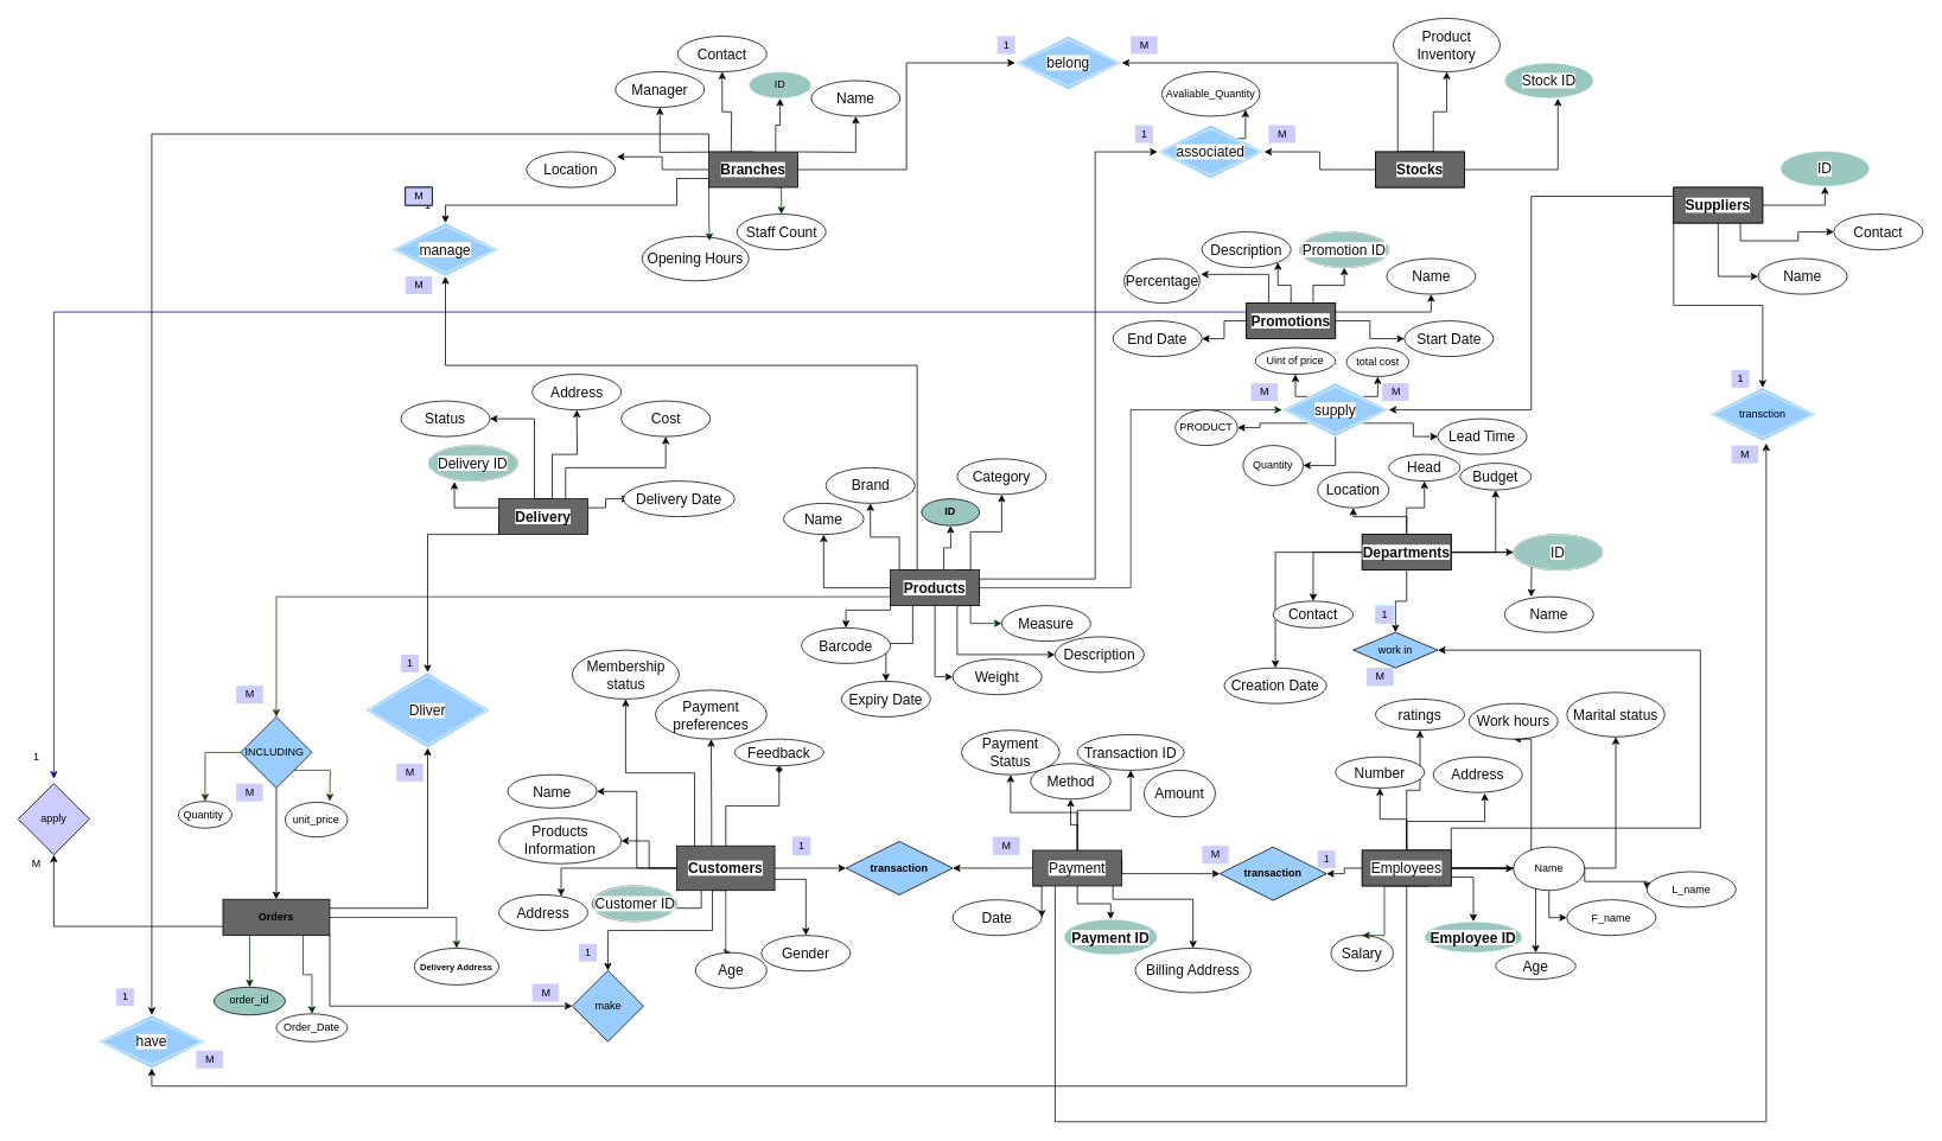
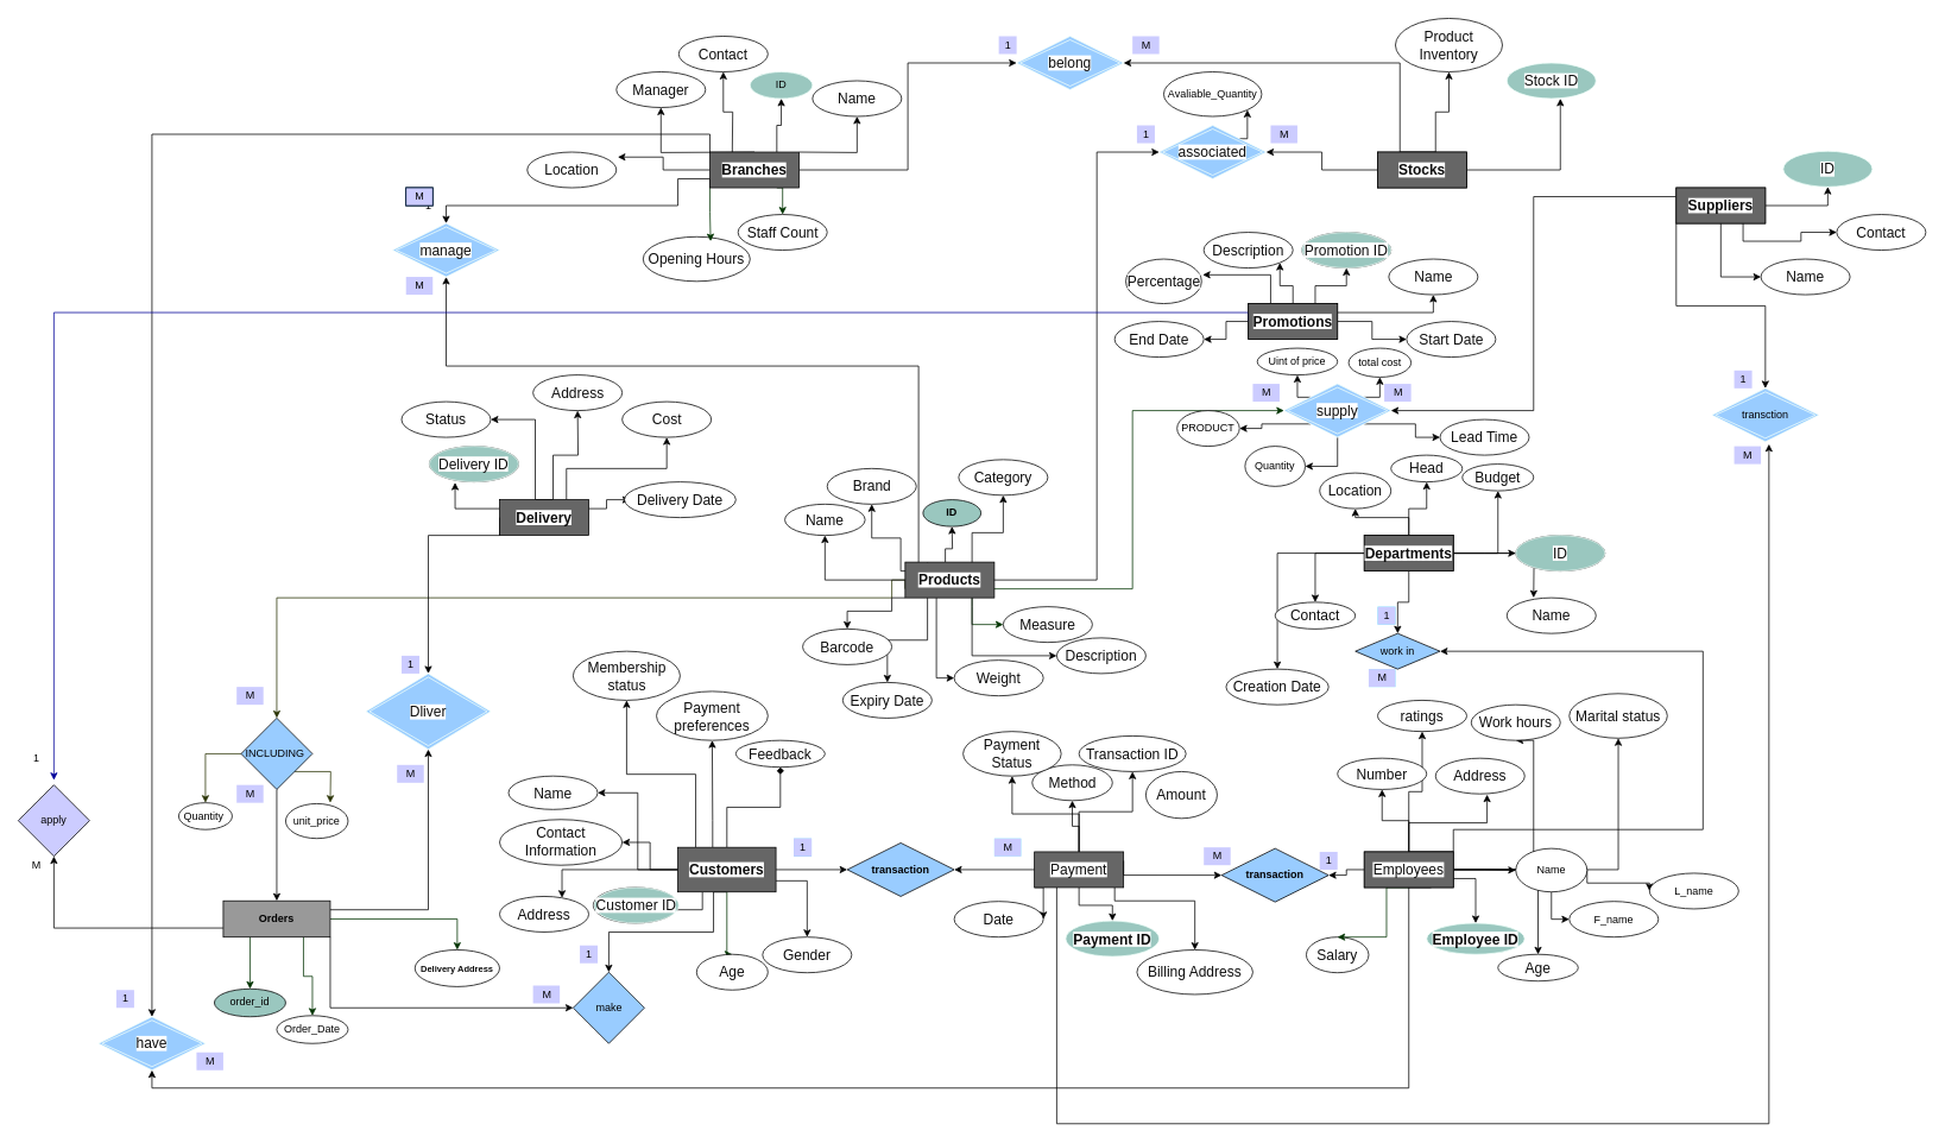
- <mxCell id="99" value="&lt;span style=&quot;border: 0px solid rgb(227 , 227 , 227) ; box-sizing: border-box ; font-weight: 600 ; color: rgb(13 , 13 , 13) ; font-family: , , , , &amp;#34;segoe ui&amp;#34; , &amp;#34;roboto&amp;#34; , &amp;#34;ubuntu&amp;#34; , &amp;#34;cantarell&amp;#34; , &amp;#34;noto sans&amp;#34; , sans-serif , &amp;#34;helvetica neue&amp;#34; , &amp;#34;arial&amp;#34; , &amp;#34;apple color emoji&amp;#34; , &amp;#34;segoe ui emoji&amp;#34; , &amp;#34;segoe ui symbol&amp;#34; , &amp;#34;noto color emoji&amp;#34; ; font-size: 16px ; background-color: rgb(255 , 255 , 255)&quot;&gt;Products&lt;/span&gt;" style="whiteSpace=wrap;html=1;align=center;fillColor=#666666;" parent="1" vertex="1"><mxGeometry x="1000" y="640" width="100" height="40" as="geometry" /></mxCell>
+ <mxCell id="99" value="&lt;span style=&quot;border: 0px solid rgb(227 , 227 , 227) ; box-sizing: border-box ; font-weight: 600 ; color: rgb(13 , 13 , 13) ; font-family: , , , , &amp;#34;segoe ui&amp;#34; , &amp;#34;roboto&amp;#34; , &amp;#34;ubuntu&amp;#34; , &amp;#34;cantarell&amp;#34; , &amp;#34;noto sans&amp;#34; , sans-serif , &amp;#34;helvetica neue&amp;#34; , &amp;#34;arial&amp;#34; , &amp;#34;apple color emoji&amp;#34; , &amp;#34;segoe ui emoji&amp;#34; , &amp;#34;segoe ui symbol&amp;#34; , &amp;#34;noto color emoji&amp;#34; ; font-size: 16px ; background-color: rgb(255 , 255 , 255)&quot;&gt;Products&lt;/span&gt;" style="whiteSpace=wrap;html=1;align=center;fillColor=#666666;" parent="1" vertex="1"><mxGeometry x="1015" y="630" width="100" height="40" as="geometry" /></mxCell>
- <mxCell id="27" value="&lt;span style=&quot;color: rgb(13 , 13 , 13) ; font-family: , , , , &amp;#34;segoe ui&amp;#34; , &amp;#34;roboto&amp;#34; , &amp;#34;ubuntu&amp;#34; , &amp;#34;cantarell&amp;#34; , &amp;#34;noto sans&amp;#34; , sans-serif , &amp;#34;helvetica neue&amp;#34; , &amp;#34;arial&amp;#34; , &amp;#34;apple color emoji&amp;#34; , &amp;#34;segoe ui emoji&amp;#34; , &amp;#34;segoe ui symbol&amp;#34; , &amp;#34;noto color emoji&amp;#34; ; font-size: 16px ; text-align: left ; background-color: rgb(255 , 255 , 255)&quot;&gt;Products Information&lt;/span&gt;" style="ellipse;whiteSpace=wrap;html=1;align=center;direction=south;" parent="1" vertex="1"><mxGeometry x="560" y="918.75" width="137.5" height="51.25" as="geometry" /></mxCell>
+ <mxCell id="27" value="&lt;span style=&quot;color: rgb(13 , 13 , 13) ; font-family: , , , , &amp;#34;segoe ui&amp;#34; , &amp;#34;roboto&amp;#34; , &amp;#34;ubuntu&amp;#34; , &amp;#34;cantarell&amp;#34; , &amp;#34;noto sans&amp;#34; , sans-serif , &amp;#34;helvetica neue&amp;#34; , &amp;#34;arial&amp;#34; , &amp;#34;apple color emoji&amp;#34; , &amp;#34;segoe ui emoji&amp;#34; , &amp;#34;segoe ui symbol&amp;#34; , &amp;#34;noto color emoji&amp;#34; ; font-size: 16px ; text-align: left ; background-color: rgb(255 , 255 , 255)&quot;&gt;Contact Information&lt;/span&gt;" style="ellipse;whiteSpace=wrap;html=1;align=center;direction=south;" parent="1" vertex="1"><mxGeometry x="560" y="918.75" width="137.5" height="51.25" as="geometry" /></mxCell>
- <mxCell id="234" value="&lt;b&gt;Orders&lt;/b&gt;" style="rounded=0;whiteSpace=wrap;html=1;fillColor=#666666;" parent="1" vertex="1"><mxGeometry x="250" y="1010" width="120" height="40.63" as="geometry" /></mxCell>
+ <mxCell id="234" value="&lt;b&gt;Orders&lt;/b&gt;" style="rounded=0;whiteSpace=wrap;html=1;fillColor=#999999;" parent="1" vertex="1"><mxGeometry x="250" y="1010" width="120" height="40.63" as="geometry" /></mxCell>
- <mxCell id="60" value="&lt;span style=&quot;color: rgb(13 , 13 , 13) ; font-family: , , , , &amp;#34;segoe ui&amp;#34; , &amp;#34;roboto&amp;#34; , &amp;#34;ubuntu&amp;#34; , &amp;#34;cantarell&amp;#34; , &amp;#34;noto sans&amp;#34; , sans-serif , &amp;#34;helvetica neue&amp;#34; , &amp;#34;arial&amp;#34; , &amp;#34;apple color emoji&amp;#34; , &amp;#34;segoe ui emoji&amp;#34; , &amp;#34;segoe ui symbol&amp;#34; , &amp;#34;noto color emoji&amp;#34; ; font-size: 16px ; text-align: left ; background-color: rgb(255 , 255 , 255)&quot;&gt;Salary&lt;/span&gt;" style="ellipse;whiteSpace=wrap;html=1;align=center;" parent="1" vertex="1"><mxGeometry x="1495" y="1050.63" width="70" height="40" as="geometry" /></mxCell>
+ <mxCell id="60" value="&lt;span style=&quot;color: rgb(13 , 13 , 13) ; font-family: , , , , &amp;#34;segoe ui&amp;#34; , &amp;#34;roboto&amp;#34; , &amp;#34;ubuntu&amp;#34; , &amp;#34;cantarell&amp;#34; , &amp;#34;noto sans&amp;#34; , sans-serif , &amp;#34;helvetica neue&amp;#34; , &amp;#34;arial&amp;#34; , &amp;#34;apple color emoji&amp;#34; , &amp;#34;segoe ui emoji&amp;#34; , &amp;#34;segoe ui symbol&amp;#34; , &amp;#34;noto color emoji&amp;#34; ; font-size: 16px ; text-align: left ; background-color: rgb(255 , 255 , 255)&quot;&gt;Salary&lt;/span&gt;" style="ellipse;whiteSpace=wrap;html=1;align=center;" parent="1" vertex="1"><mxGeometry x="1465" y="1050.63" width="70" height="40" as="geometry" /></mxCell>
